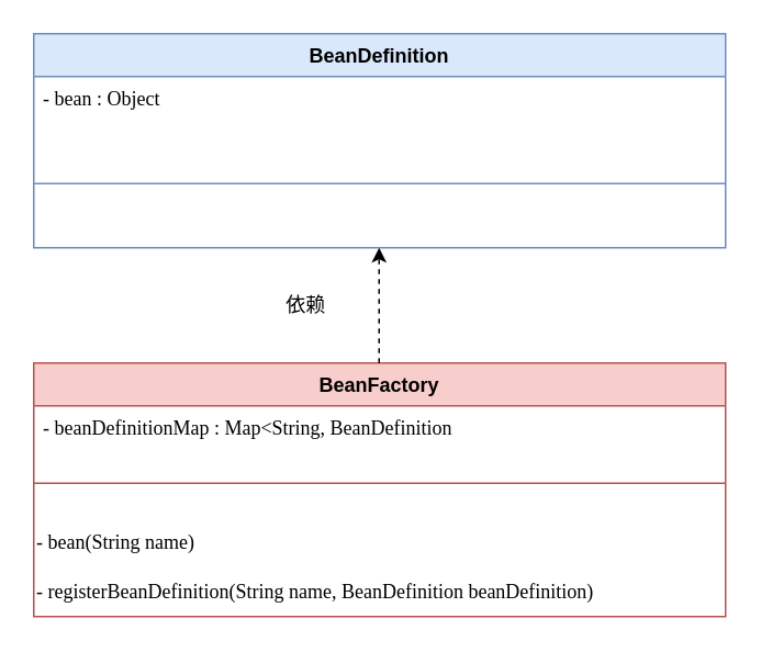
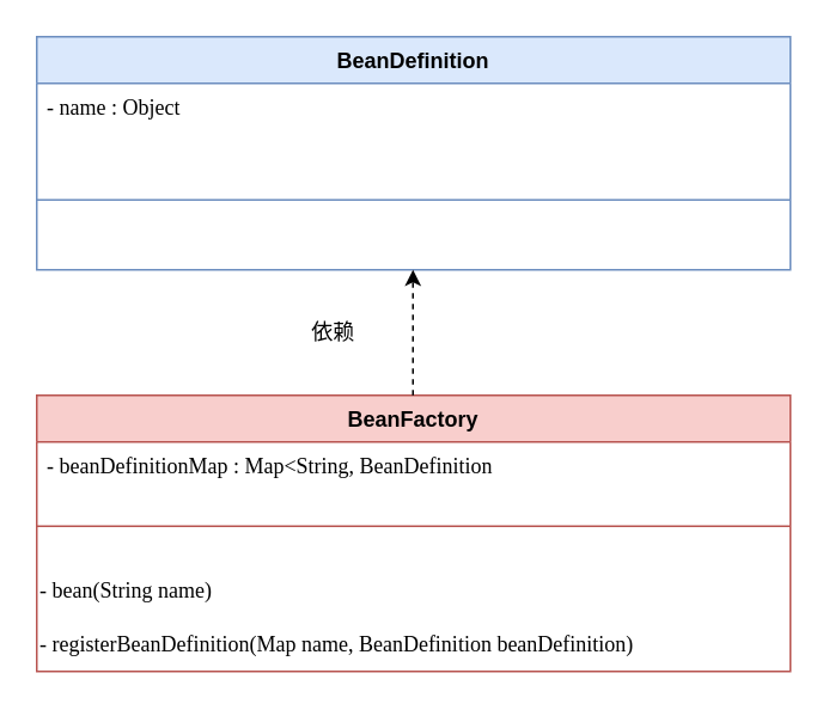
- <mxCell id="3" value="- bean : Object" style="text;strokeColor=none;fillColor=none;align=left;verticalAlign=top;spacingLeft=4;spacingRight=4;overflow=hidden;rotatable=0;points=[[0,0.5],[1,0.5]];portConstraint=eastwest;fontFamily=Comic Sans MS;" parent="2" vertex="1"><mxGeometry y="26" width="420" height="26" as="geometry" /></mxCell>
+ <mxCell id="3" value="- name : Object" style="text;strokeColor=none;fillColor=none;align=left;verticalAlign=top;spacingLeft=4;spacingRight=4;overflow=hidden;rotatable=0;points=[[0,0.5],[1,0.5]];portConstraint=eastwest;fontFamily=Comic Sans MS;" parent="2" vertex="1"><mxGeometry y="26" width="420" height="26" as="geometry" /></mxCell>
- <mxCell id="9" value="- registerBeanDefinition(String name, BeanDefinition beanDefinition)" style="text;html=1;align=left;verticalAlign=middle;resizable=0;points=[];autosize=1;strokeColor=none;fillColor=none;fontFamily=Comic Sans MS;" parent="5" vertex="1"><mxGeometry y="124" width="420" height="30" as="geometry" /></mxCell>
+ <mxCell id="9" value="- registerBeanDefinition(Map name, BeanDefinition beanDefinition)" style="text;html=1;align=left;verticalAlign=middle;resizable=0;points=[];autosize=1;strokeColor=none;fillColor=none;fontFamily=Comic Sans MS;" parent="5" vertex="1"><mxGeometry y="124" width="420" height="30" as="geometry" /></mxCell>
